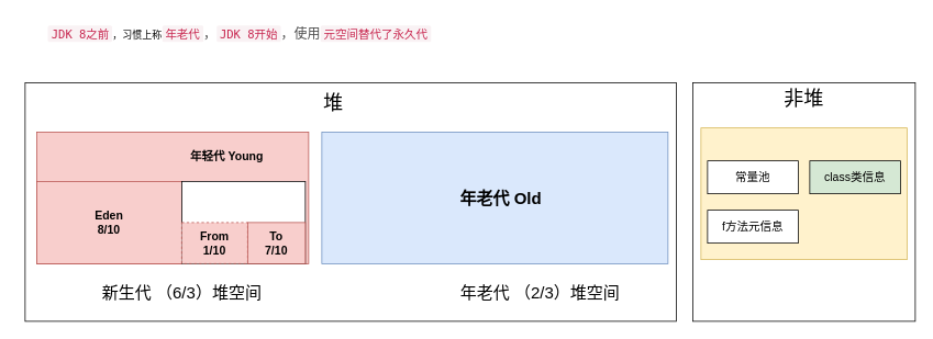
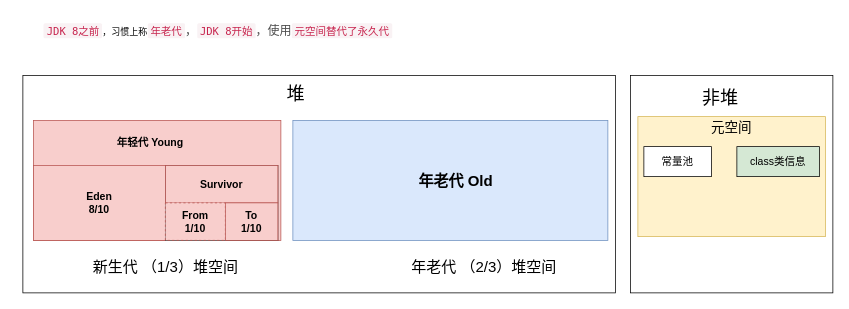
- <mxCell id="8" value="&lt;font style=&quot;font-size: 24px;&quot;&gt;非堆&lt;/font&gt;" style="text;html=1;strokeColor=none;fillColor=none;align=center;verticalAlign=middle;whiteSpace=wrap;rounded=0;" vertex="1" parent="1"><mxGeometry x="945" y="105" width="60" height="30" as="geometry" /></mxCell>
+ <mxCell id="8" value="&lt;font style=&quot;font-size: 24px;&quot;&gt;非堆&lt;/font&gt;" style="text;html=1;strokeColor=none;fillColor=none;align=center;verticalAlign=middle;whiteSpace=wrap;rounded=0;" vertex="1" parent="1"><mxGeometry x="930" y="115" width="60" height="30" as="geometry" /></mxCell>
- <mxCell id="5" value="&lt;font style=&quot;font-size: 24px;&quot;&gt;堆&lt;/font&gt;" style="text;html=1;strokeColor=none;fillColor=none;align=center;verticalAlign=middle;whiteSpace=wrap;rounded=0;" vertex="1" parent="1"><mxGeometry x="374" y="110" width="60" height="30" as="geometry" /></mxCell>
+ <mxCell id="5" value="&lt;font style=&quot;font-size: 24px;&quot;&gt;堆&lt;/font&gt;" style="text;html=1;strokeColor=none;fillColor=none;align=center;verticalAlign=middle;whiteSpace=wrap;rounded=0;" vertex="1" parent="1"><mxGeometry x="364" y="110" width="60" height="30" as="geometry" /></mxCell>
+ <mxCell id="22" value="元空间" style="text;html=1;strokeColor=none;fillColor=none;align=center;verticalAlign=middle;whiteSpace=wrap;rounded=0;fontSize=18;" vertex="1" parent="1"><mxGeometry x="945" y="155" width="60" height="30" as="geometry" /></mxCell>
- <mxCell id="13" value="年轻代 Young" style="text;html=1;strokeColor=none;fillColor=none;align=center;verticalAlign=middle;whiteSpace=wrap;rounded=0;fontSize=14;fontStyle=1" vertex="1" parent="1"><mxGeometry x="195" y="170" width="160" height="40" as="geometry" /></mxCell>
+ <mxCell id="13" value="年轻代 Young" style="text;html=1;strokeColor=none;fillColor=none;align=center;verticalAlign=middle;whiteSpace=wrap;rounded=0;fontSize=14;fontStyle=1" vertex="1" parent="1"><mxGeometry x="120" y="170" width="160" height="40" as="geometry" /></mxCell>
- <mxCell id="10" value="常量池" style="rounded=0;whiteSpace=wrap;html=1;fontSize=14;" vertex="1" parent="1"><mxGeometry x="858" y="195" width="110" height="40" as="geometry" /></mxCell>
+ <mxCell id="10" value="常量池" style="rounded=0;whiteSpace=wrap;html=1;fontSize=14;" vertex="1" parent="1"><mxGeometry x="858" y="195" width="90" height="40" as="geometry" /></mxCell>
+ <mxCell id="17" value="Survivor" style="rounded=0;whiteSpace=wrap;html=1;fontSize=14;fontStyle=1;fillColor=#f8cecc;strokeColor=#b85450;" vertex="1" parent="1"><mxGeometry x="220" y="220" width="150" height="50" as="geometry" /></mxCell>
- <mxCell id="11" value="f方法元信息" style="rounded=0;whiteSpace=wrap;html=1;fontSize=14;" vertex="1" parent="1"><mxGeometry x="858" y="255" width="110" height="40" as="geometry" /></mxCell>
- <mxCell id="19" value="To&lt;br style=&quot;font-size: 14px;&quot;&gt;7/10" style="rounded=0;whiteSpace=wrap;html=1;fontSize=14;fontStyle=1;fillColor=#f8cecc;strokeColor=#b85450;" vertex="1" parent="1"><mxGeometry x="300" y="270" width="70" height="50" as="geometry" /></mxCell>
+ <mxCell id="19" value="To&lt;br style=&quot;font-size: 14px;&quot;&gt;1/10" style="rounded=0;whiteSpace=wrap;html=1;fontSize=14;fontStyle=1;fillColor=#f8cecc;strokeColor=#b85450;" vertex="1" parent="1"><mxGeometry x="300" y="270" width="70" height="50" as="geometry" /></mxCell>
- <mxCell id="20" value="新生代 （6/3）堆空间" style="text;html=1;strokeColor=none;fillColor=none;align=center;verticalAlign=middle;whiteSpace=wrap;rounded=0;fontSize=20;" vertex="1" parent="1"><mxGeometry x="110" y="340" width="221" height="30" as="geometry" /></mxCell>
+ <mxCell id="20" value="新生代 （1/3）堆空间" style="text;html=1;strokeColor=none;fillColor=none;align=center;verticalAlign=middle;whiteSpace=wrap;rounded=0;fontSize=20;" vertex="1" parent="1"><mxGeometry x="110" y="340" width="221" height="30" as="geometry" /></mxCell>
- <mxCell id="21" value="年老代 （2/3）堆空间" style="text;html=1;strokeColor=none;fillColor=none;align=center;verticalAlign=middle;whiteSpace=wrap;rounded=0;fontSize=20;" vertex="1" parent="1"><mxGeometry x="550" y="340" width="210" height="30" as="geometry" /></mxCell>
+ <mxCell id="21" value="年老代 （2/3）堆空间" style="text;html=1;strokeColor=none;fillColor=none;align=center;verticalAlign=middle;whiteSpace=wrap;rounded=0;fontSize=20;" vertex="1" parent="1"><mxGeometry x="540" y="340" width="210" height="30" as="geometry" /></mxCell>
